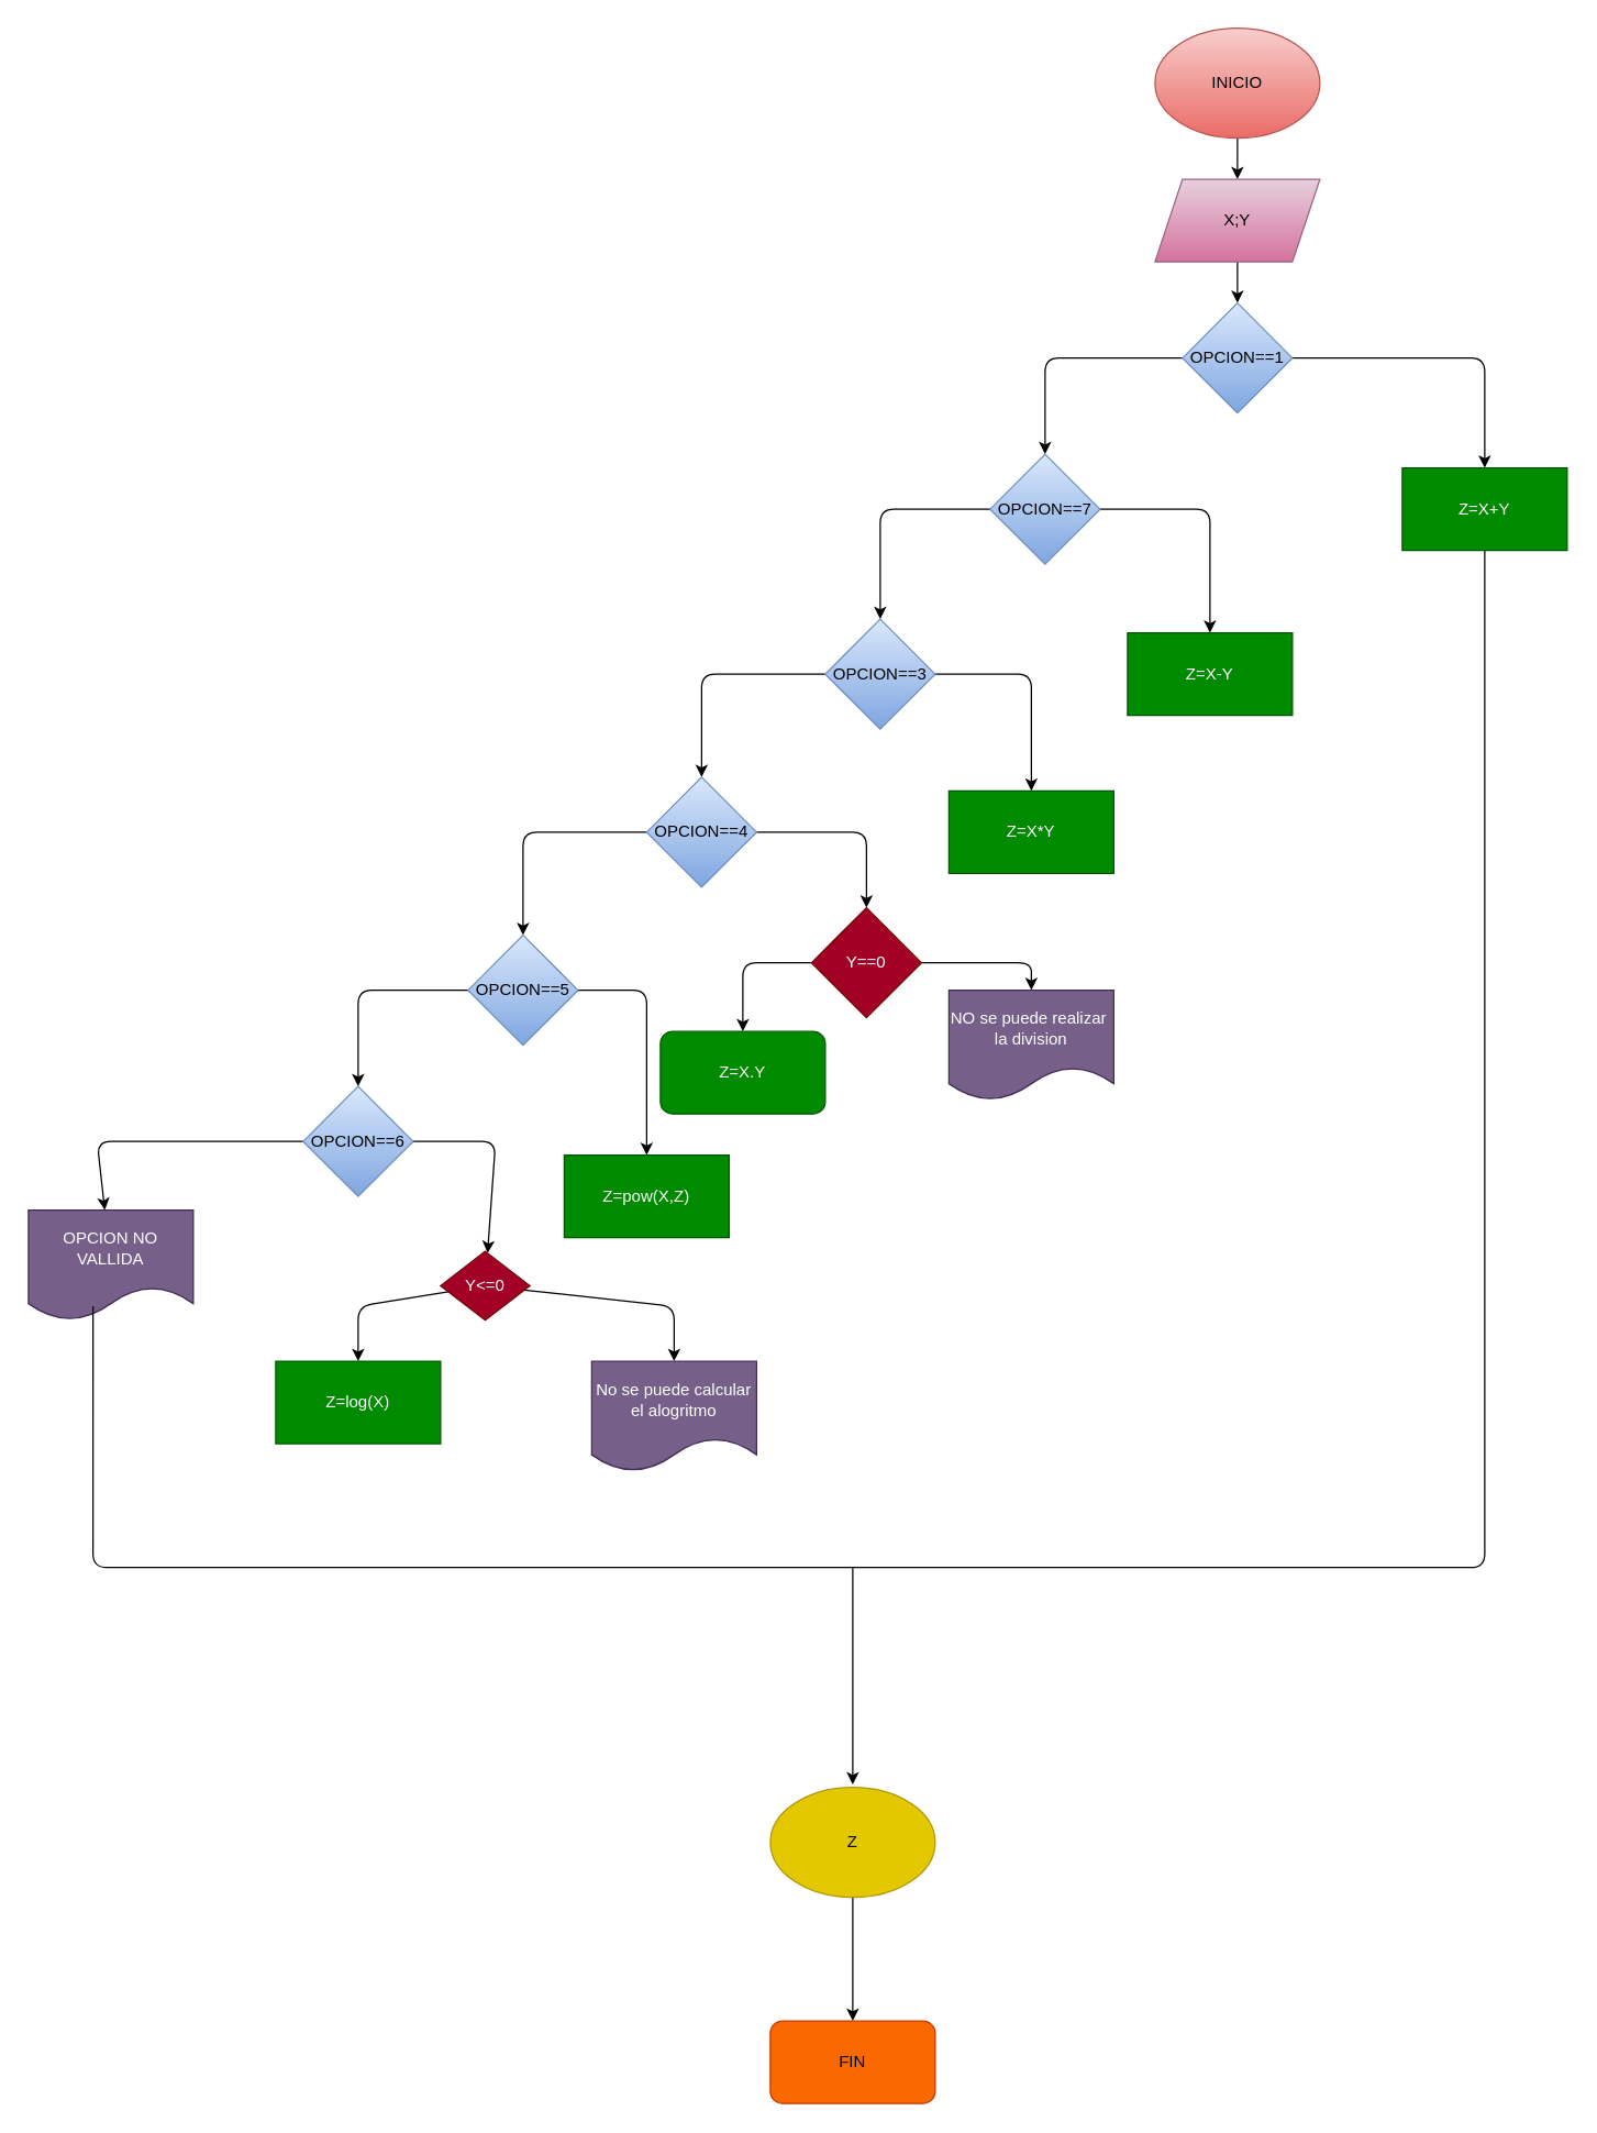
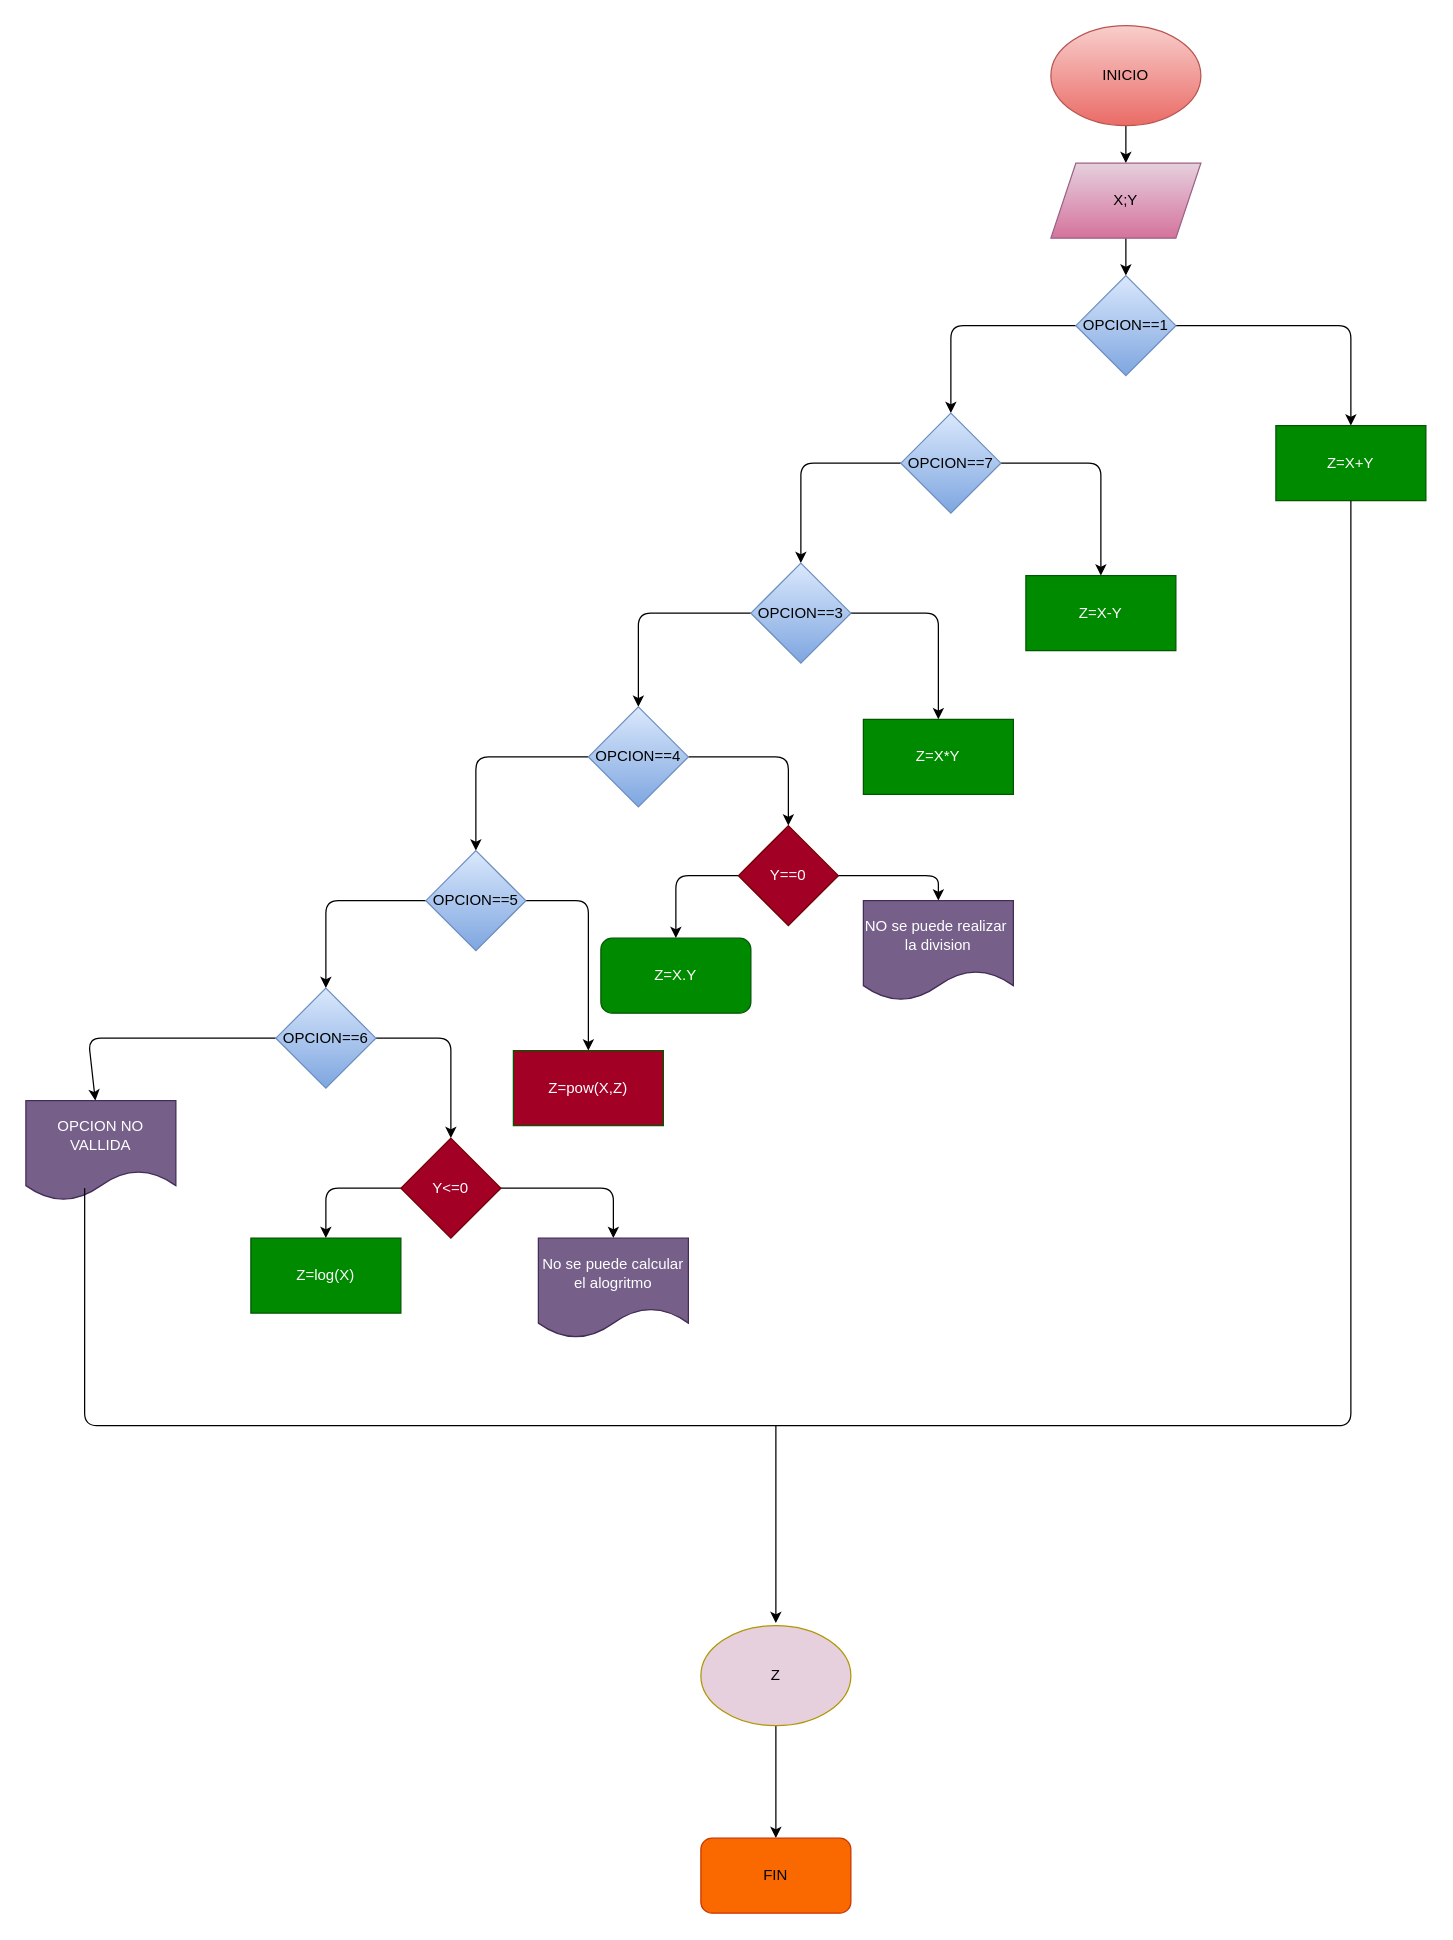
- <mxCell id="27" value="Z=pow(X,Z)" style="whiteSpace=wrap;html=1;fillColor=#008a00;strokeColor=#005700;fontColor=#ffffff;" parent="1" vertex="1"><mxGeometry x="410" y="840" width="120" height="60" as="geometry" /></mxCell>
+ <mxCell id="27" value="Z=pow(X,Z)" style="whiteSpace=wrap;html=1;fillColor=#a20025;strokeColor=#005700;fontColor=#ffffff;" parent="1" vertex="1"><mxGeometry x="410" y="840" width="120" height="60" as="geometry" /></mxCell>
- <mxCell id="35" value="Y&amp;lt;=0" style="rhombus;whiteSpace=wrap;html=1;fillColor=#a20025;strokeColor=#6F0000;fontColor=#ffffff;" parent="1" vertex="1"><mxGeometry x="320" y="910" width="65" height="50" as="geometry" /></mxCell>
+ <mxCell id="35" value="Y&amp;lt;=0" style="rhombus;whiteSpace=wrap;html=1;fillColor=#a20025;strokeColor=#6F0000;fontColor=#ffffff;" parent="1" vertex="1"><mxGeometry x="320" y="910" width="80" height="80" as="geometry" /></mxCell>
- <mxCell id="42" value="Z" style="ellipse;whiteSpace=wrap;html=1;fillColor=#e3c800;fontColor=#000000;strokeColor=#B09500;" vertex="1" parent="1"><mxGeometry x="560" y="1300" width="120" height="80" as="geometry" /></mxCell>
+ <mxCell id="42" value="Z" style="ellipse;whiteSpace=wrap;html=1;fillColor=#e6d0de;fontColor=#000000;strokeColor=#B09500;" vertex="1" parent="1"><mxGeometry x="560" y="1300" width="120" height="80" as="geometry" /></mxCell>
